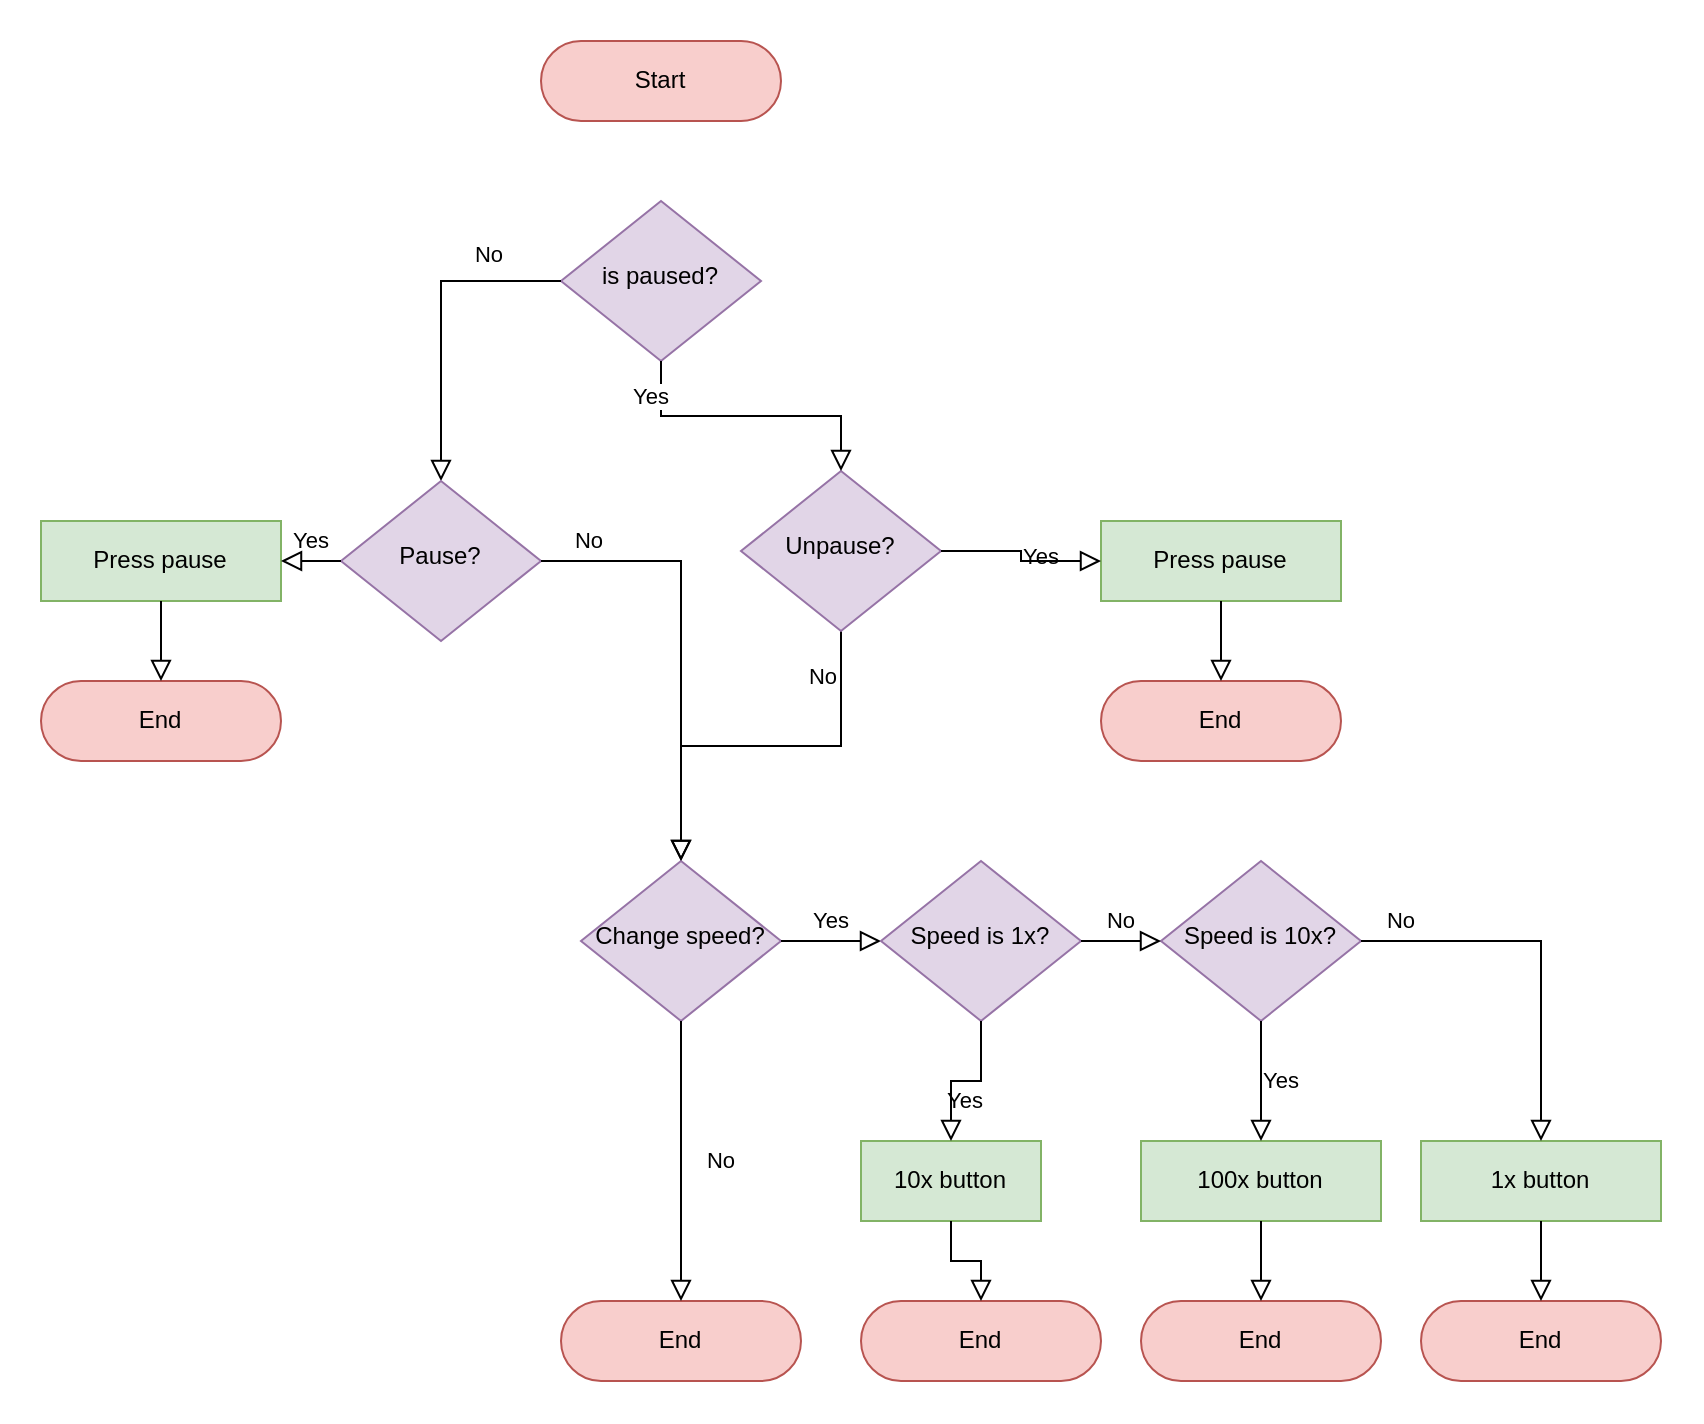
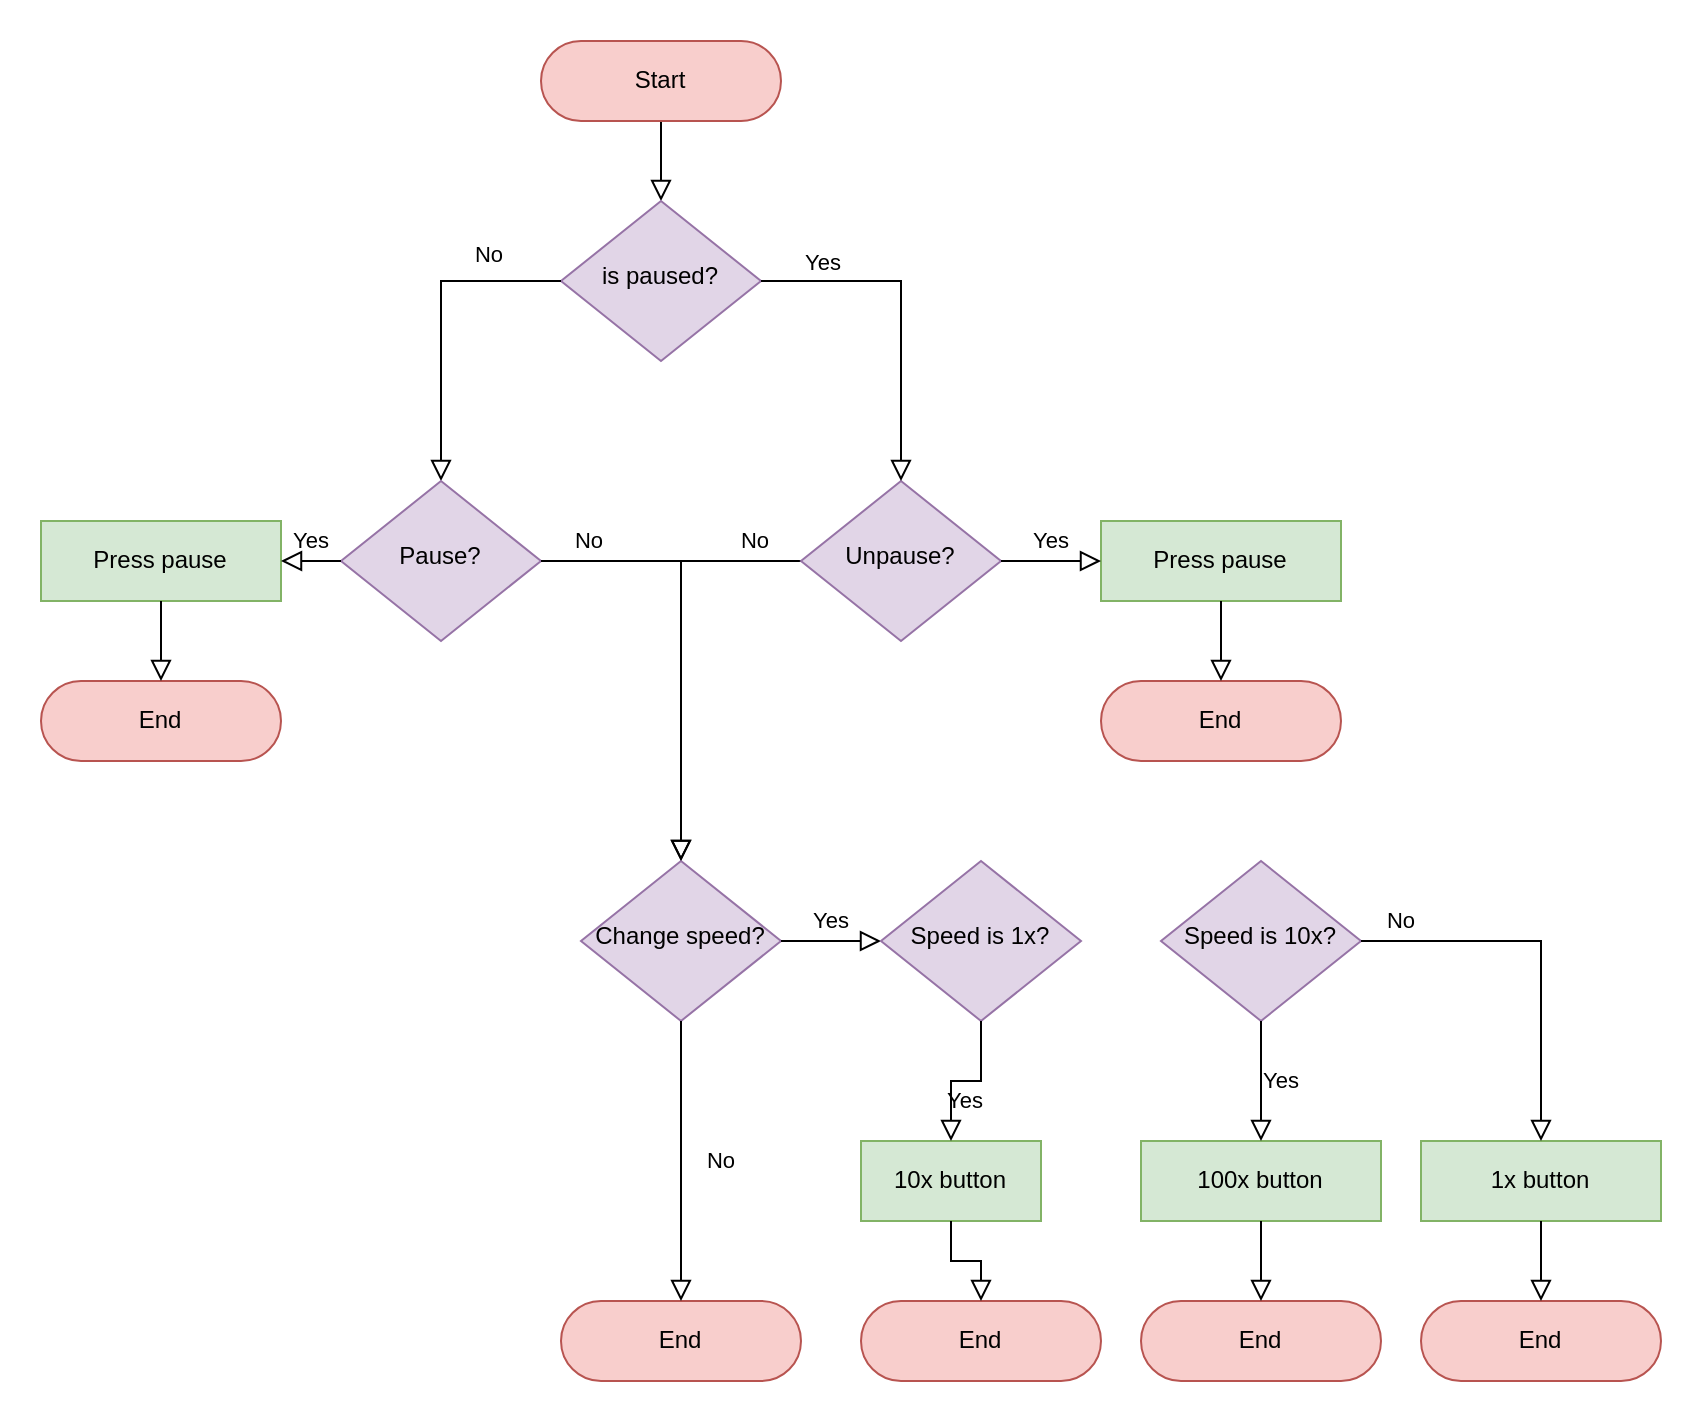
+ <mxCell id="2" value="" style="rounded=0;html=1;jettySize=auto;orthogonalLoop=1;fontSize=11;endArrow=block;endFill=0;endSize=8;strokeWidth=1;shadow=0;labelBackgroundColor=none;edgeStyle=orthogonalEdgeStyle;" parent="1" source="3" target="15" edge="1"><mxGeometry relative="1" as="geometry" /></mxCell>
- <mxCell id="5" value="Unpause?" style="rhombus;whiteSpace=wrap;html=1;shadow=0;fontFamily=Helvetica;fontSize=12;align=center;strokeWidth=1;spacing=6;spacingTop=-4;fillColor=#e1d5e7;strokeColor=#9673a6;" parent="1" vertex="1"><mxGeometry x="370" y="235" width="100" height="80" as="geometry" /></mxCell>
+ <mxCell id="5" value="Unpause?" style="rhombus;whiteSpace=wrap;html=1;shadow=0;fontFamily=Helvetica;fontSize=12;align=center;strokeWidth=1;spacing=6;spacingTop=-4;fillColor=#e1d5e7;strokeColor=#9673a6;" parent="1" vertex="1"><mxGeometry x="400" y="240" width="100" height="80" as="geometry" /></mxCell>
- <mxCell id="31" value="No" style="edgeStyle=orthogonalEdgeStyle;rounded=0;html=1;jettySize=auto;orthogonalLoop=1;fontSize=11;endArrow=block;endFill=0;endSize=8;strokeWidth=1;shadow=0;labelBackgroundColor=none;" edge="1" parent="1" source="26" target="29"><mxGeometry y="10" relative="1" as="geometry"><mxPoint as="offset" /><mxPoint x="400" y="480" as="sourcePoint" /><mxPoint x="450" y="480" as="targetPoint" /></mxGeometry></mxCell>
